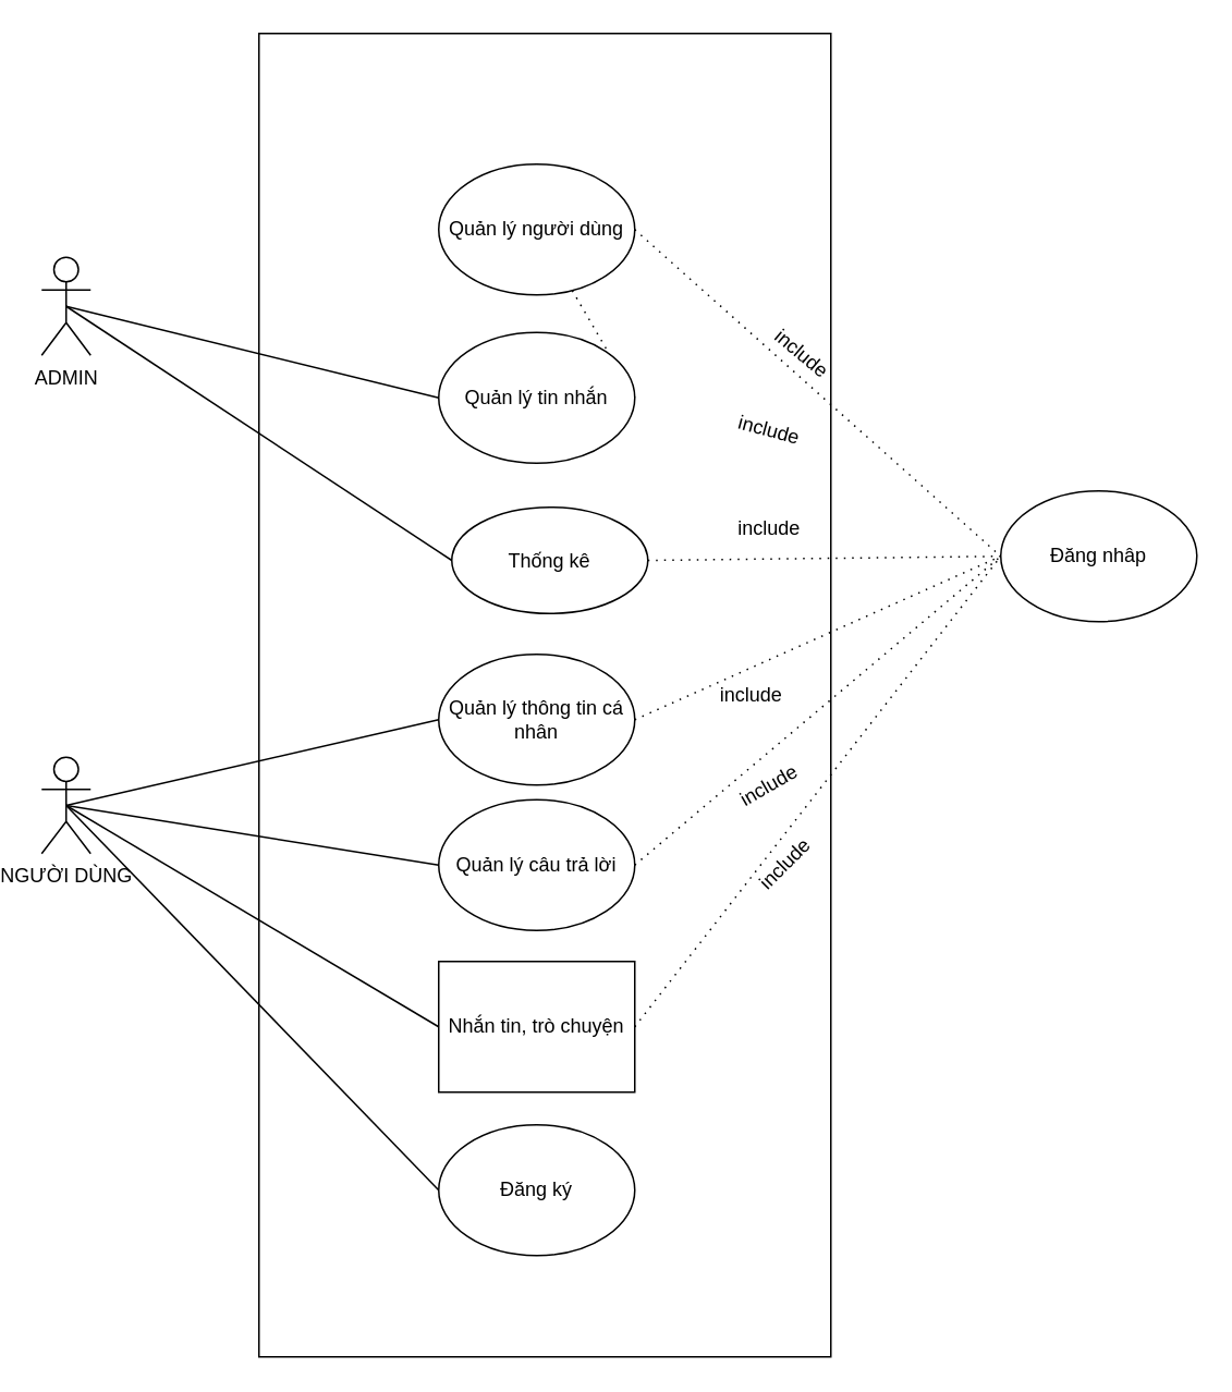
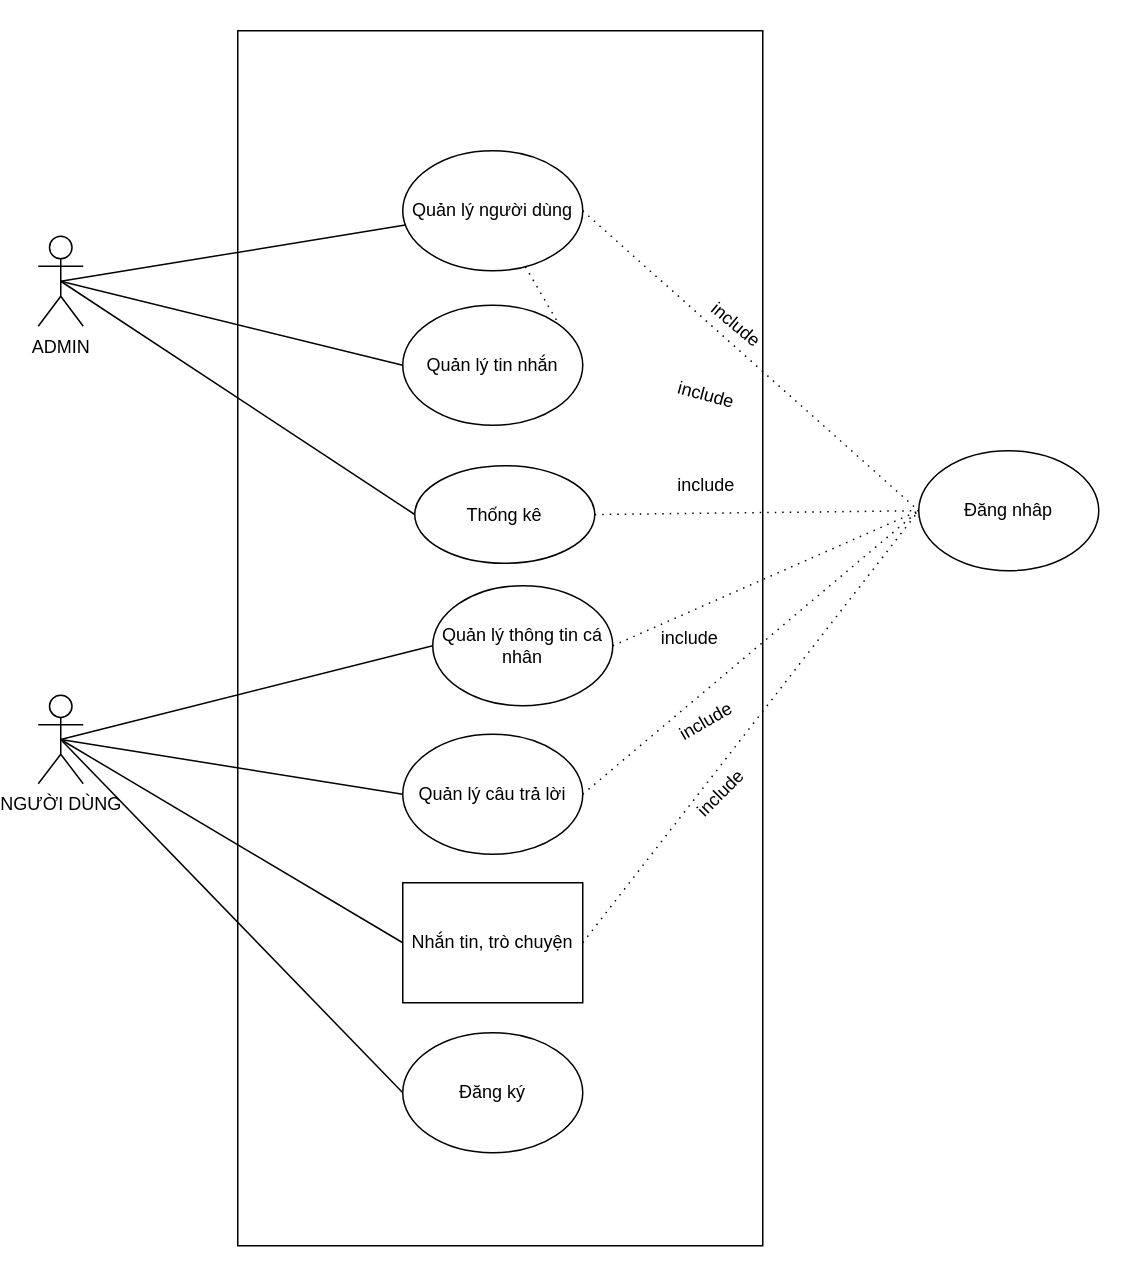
+ <mxCell id="11" style="orthogonalLoop=1;jettySize=auto;html=1;exitX=0.5;exitY=0.5;exitDx=0;exitDy=0;exitPerimeter=0;rounded=0;endArrow=none;endFill=0;" parent="1" source="13" target="4" edge="1"><mxGeometry relative="1" as="geometry" /></mxCell>
- <mxCell id="8" value="Quản lý thông tin cá nhân" style="ellipse;whiteSpace=wrap;html=1;" parent="1" vertex="1"><mxGeometry x="263" y="400" width="120" height="80" as="geometry" /></mxCell>
+ <mxCell id="8" value="Quản lý thông tin cá nhân" style="ellipse;whiteSpace=wrap;html=1;" parent="1" vertex="1"><mxGeometry x="283" y="390" width="120" height="80" as="geometry" /></mxCell>
